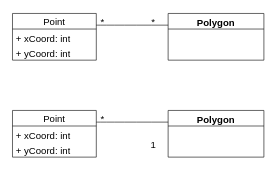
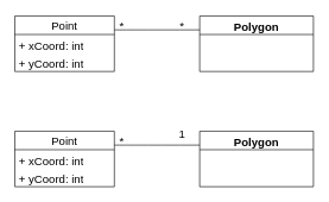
- <mxCell id="15" value="1" style="text;html=1;align=center;verticalAlign=middle;resizable=0;points=[];autosize=1;strokeColor=none;fillColor=none;fontSize=16;" vertex="1" parent="1"><mxGeometry x="240" y="227" width="30" height="30" as="geometry" /></mxCell>
+ <mxCell id="15" value="1" style="text;html=1;align=center;verticalAlign=middle;resizable=0;points=[];autosize=1;strokeColor=none;fillColor=none;fontSize=16;" vertex="1" parent="1"><mxGeometry x="240" y="172" width="30" height="30" as="geometry" /></mxCell>
